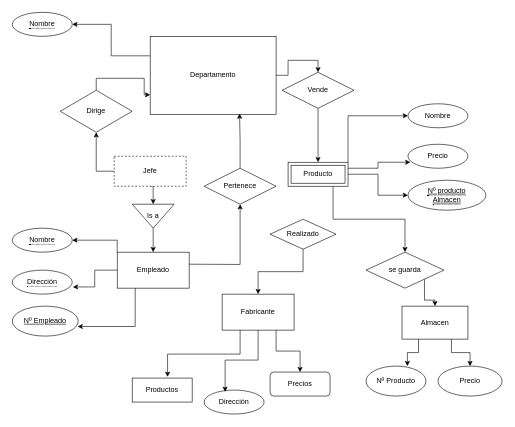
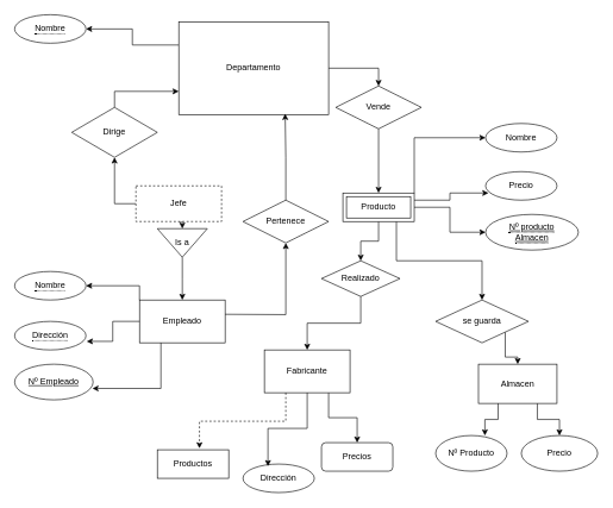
- <mxCell id="4" value="Departamento" style="rounded=0;whiteSpace=wrap;html=1;" parent="1" vertex="1"><mxGeometry x="250" y="60" width="210" height="130" as="geometry" /></mxCell>
+ <mxCell id="4" value="Departamento" style="rounded=0;whiteSpace=wrap;html=1;" parent="1" vertex="1"><mxGeometry x="250" y="30" width="210" height="130" as="geometry" /></mxCell>
+ <mxCell id="11" style="edgeStyle=orthogonalEdgeStyle;rounded=0;orthogonalLoop=1;jettySize=auto;html=1;exitX=0.5;exitY=1;exitDx=0;exitDy=0;entryX=0.5;entryY=0;entryDx=0;entryDy=0;" edge="1" parent="1" source="14" target="34"><mxGeometry relative="1" as="geometry" /></mxCell>
- <mxCell id="28" value="Is a" style="triangle;whiteSpace=wrap;html=1;direction=south;" vertex="1" parent="1"><mxGeometry x="220" y="340" width="70" height="40" as="geometry" /></mxCell>
+ <mxCell id="28" value="Is a" style="triangle;whiteSpace=wrap;html=1;direction=south;" vertex="1" parent="1"><mxGeometry x="220" y="320" width="70" height="40" as="geometry" /></mxCell>
- <mxCell id="39" style="edgeStyle=orthogonalEdgeStyle;rounded=0;orthogonalLoop=1;jettySize=auto;html=1;exitX=0.25;exitY=1;exitDx=0;exitDy=0;entryX=0.59;entryY=-0.05;entryDx=0;entryDy=0;entryPerimeter=0;" edge="1" parent="1" source="36" target="15"><mxGeometry relative="1" as="geometry" /></mxCell>
+ <mxCell id="39" style="edgeStyle=orthogonalEdgeStyle;rounded=0;orthogonalLoop=1;jettySize=auto;html=1;exitX=0.25;exitY=1;exitDx=0;exitDy=0;entryX=0.59;entryY=-0.05;entryDx=0;entryDy=0;entryPerimeter=0;dashed=1;" edge="1" parent="1" source="36" target="15"><mxGeometry relative="1" as="geometry" /></mxCell>
